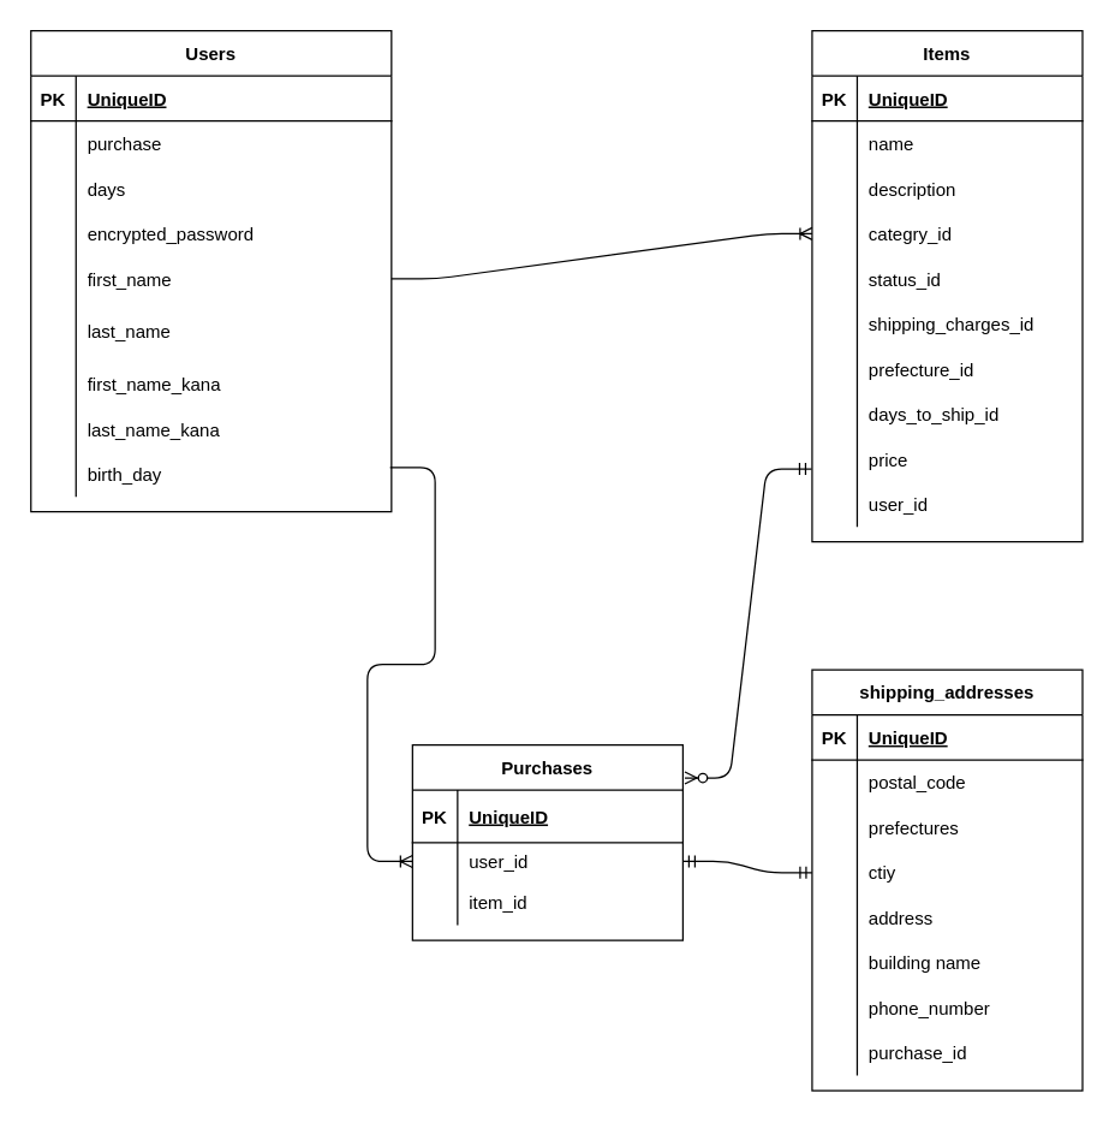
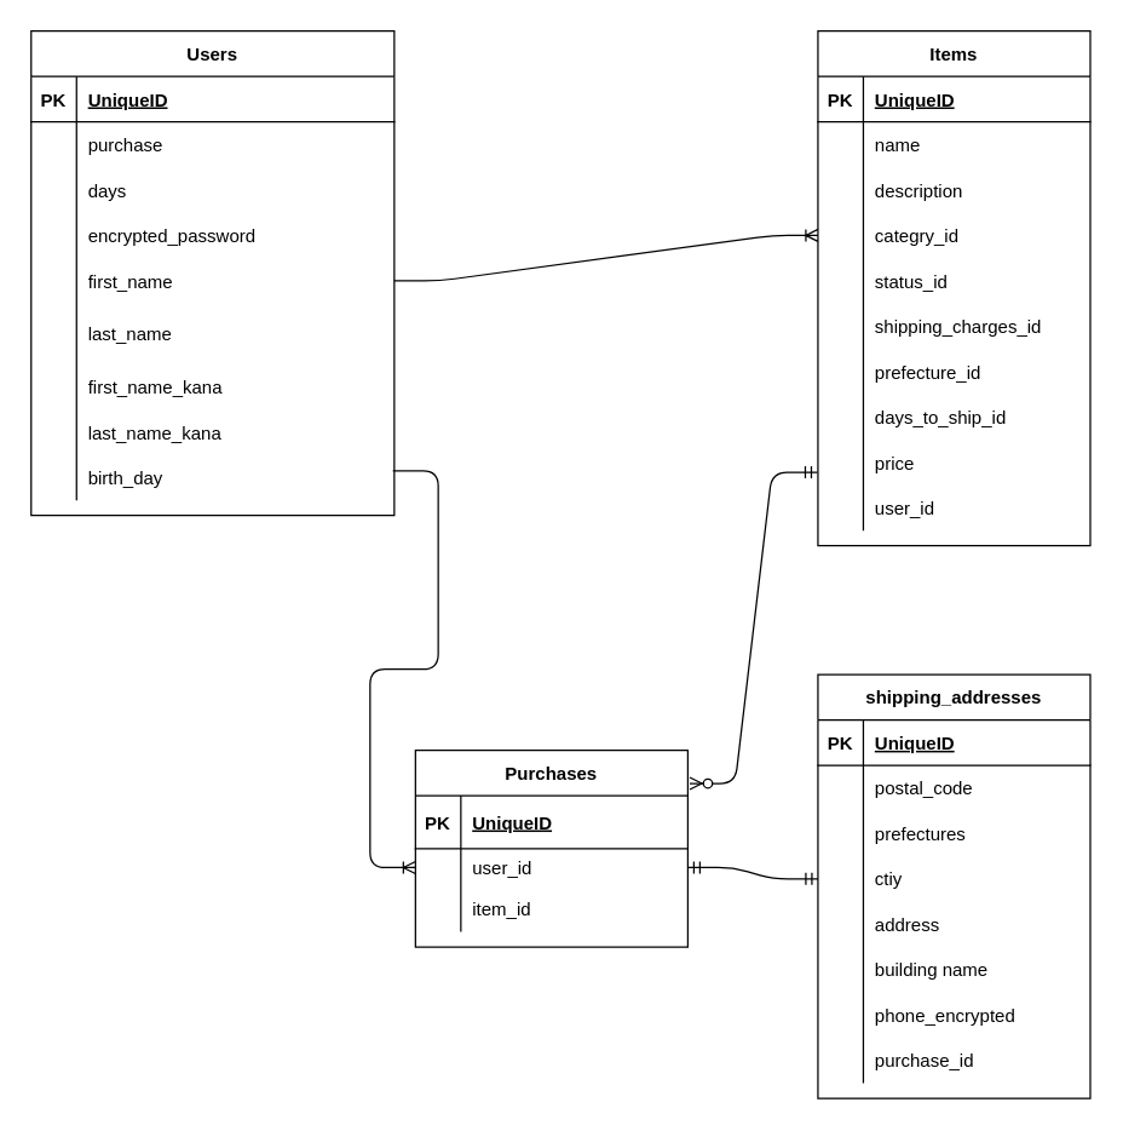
- <mxCell id="64" value="phone_number" style="shape=partialRectangle;connectable=0;fillColor=none;top=0;left=0;bottom=0;right=0;align=left;spacingLeft=6;overflow=hidden;" parent="62" vertex="1"><mxGeometry x="30" width="150" height="30" as="geometry" /></mxCell>
+ <mxCell id="64" value="phone_encrypted" style="shape=partialRectangle;connectable=0;fillColor=none;top=0;left=0;bottom=0;right=0;align=left;spacingLeft=6;overflow=hidden;" parent="62" vertex="1"><mxGeometry x="30" width="150" height="30" as="geometry" /></mxCell>
